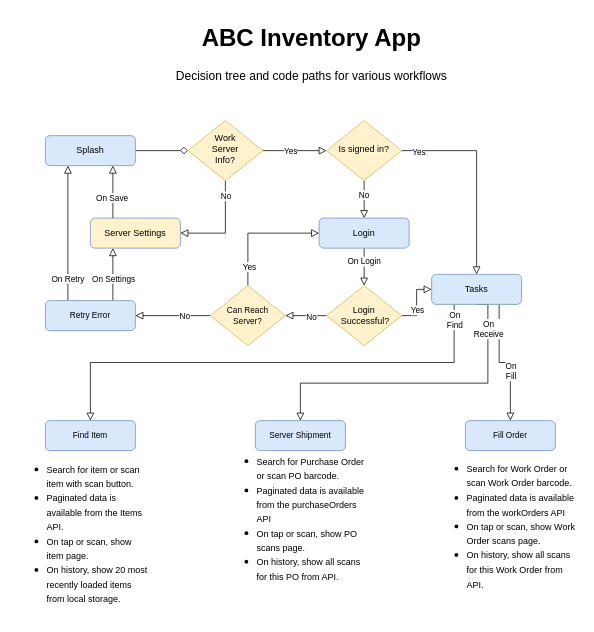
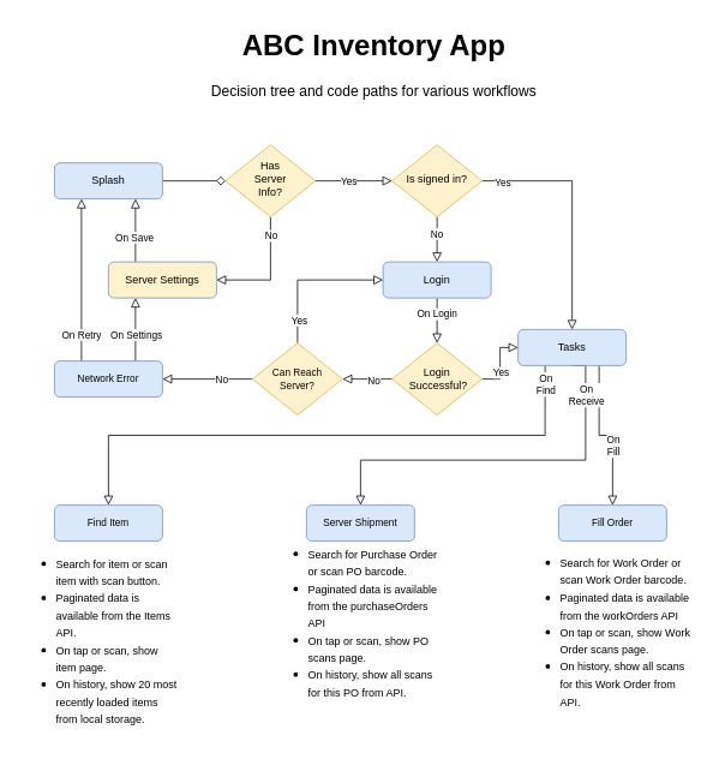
- <mxCell id="8" value="Work &lt;br&gt;Server&lt;br&gt;Info?" style="rhombus;whiteSpace=wrap;html=1;shadow=0;fontFamily=Helvetica;fontSize=12;align=center;strokeWidth=1;spacing=6;spacingTop=-4;fillColor=#fff2cc;strokeColor=#d6b656;" parent="1" vertex="1"><mxGeometry x="250" y="160" width="100" height="80" as="geometry" /></mxCell>
+ <mxCell id="8" value="Has &lt;br&gt;Server&lt;br&gt;Info?" style="rhombus;whiteSpace=wrap;html=1;shadow=0;fontFamily=Helvetica;fontSize=12;align=center;strokeWidth=1;spacing=6;spacingTop=-4;fillColor=#fff2cc;strokeColor=#d6b656;" parent="1" vertex="1"><mxGeometry x="250" y="160" width="100" height="80" as="geometry" /></mxCell>
- <mxCell id="41" value="Retry Error" style="rounded=1;whiteSpace=wrap;html=1;fontFamily=Helvetica;fontSize=11;fillColor=#dae8fc;strokeColor=#6c8ebf;" parent="1" vertex="1"><mxGeometry x="60" y="400" width="120" height="40" as="geometry" /></mxCell>
+ <mxCell id="41" value="Network Error" style="rounded=1;whiteSpace=wrap;html=1;fontFamily=Helvetica;fontSize=11;fillColor=#dae8fc;strokeColor=#6c8ebf;" parent="1" vertex="1"><mxGeometry x="60" y="400" width="120" height="40" as="geometry" /></mxCell>
